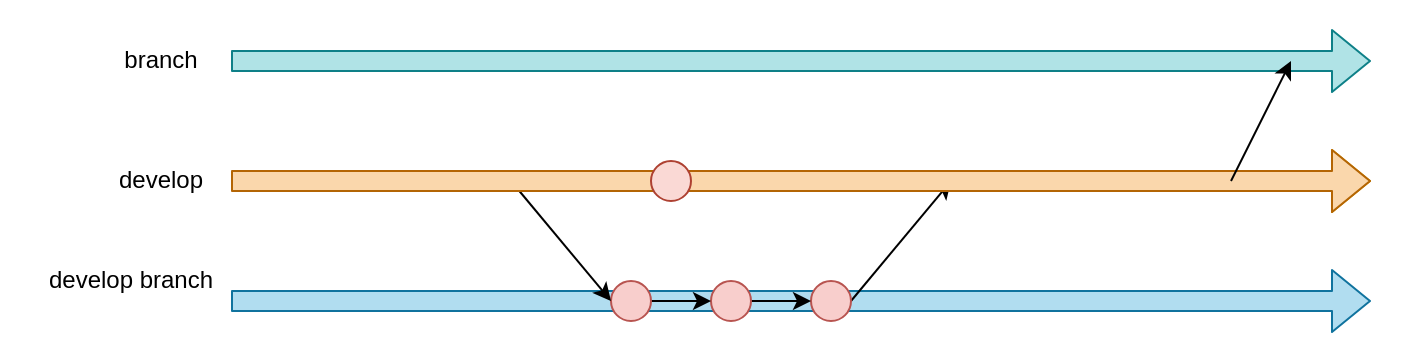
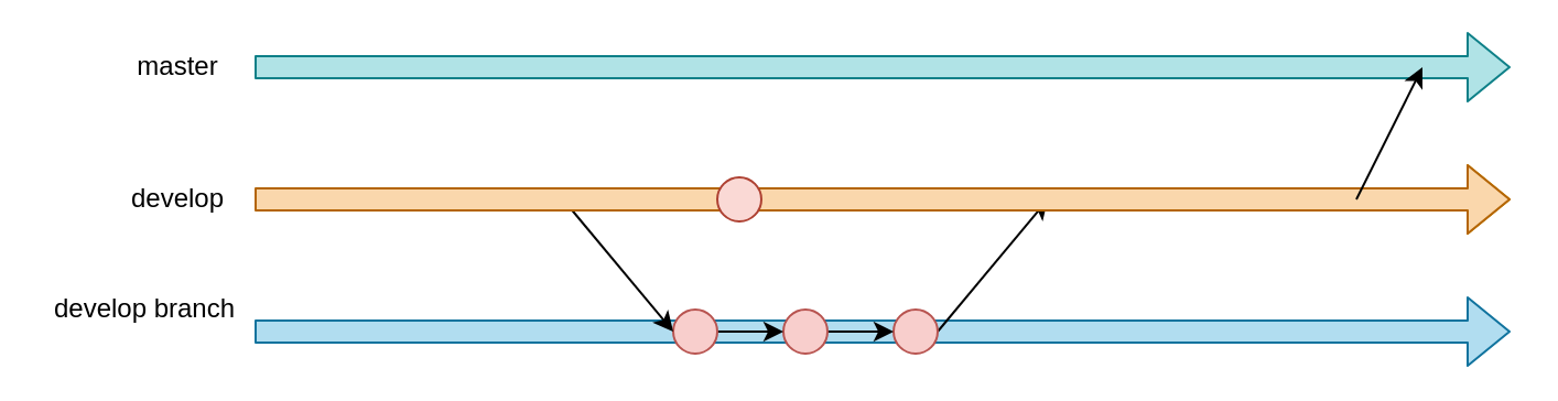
- <mxCell id="5" value="branch" style="text;html=1;align=center;verticalAlign=middle;resizable=0;points=[];autosize=1;" vertex="1" parent="1"><mxGeometry x="55" y="20" width="50" height="20" as="geometry" /></mxCell>
+ <mxCell id="5" value="master" style="text;html=1;align=center;verticalAlign=middle;resizable=0;points=[];autosize=1;" vertex="1" parent="1"><mxGeometry x="55" y="20" width="50" height="20" as="geometry" /></mxCell>
